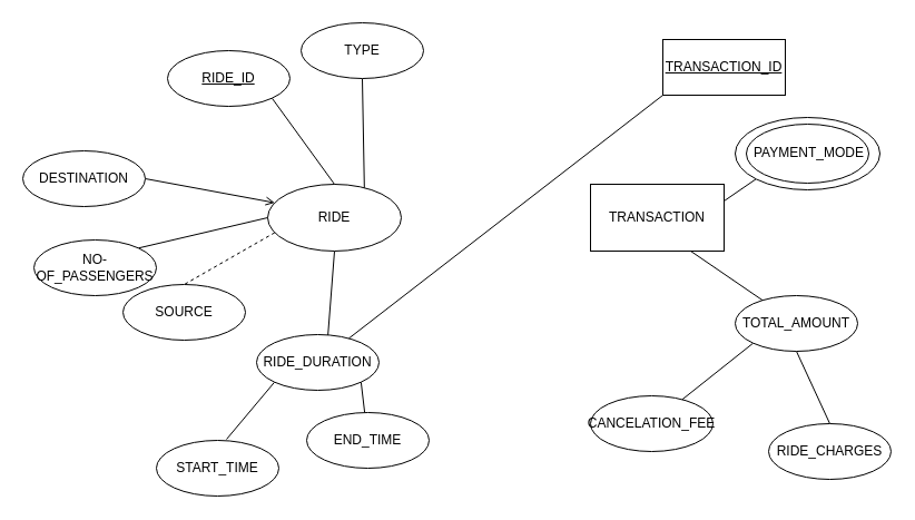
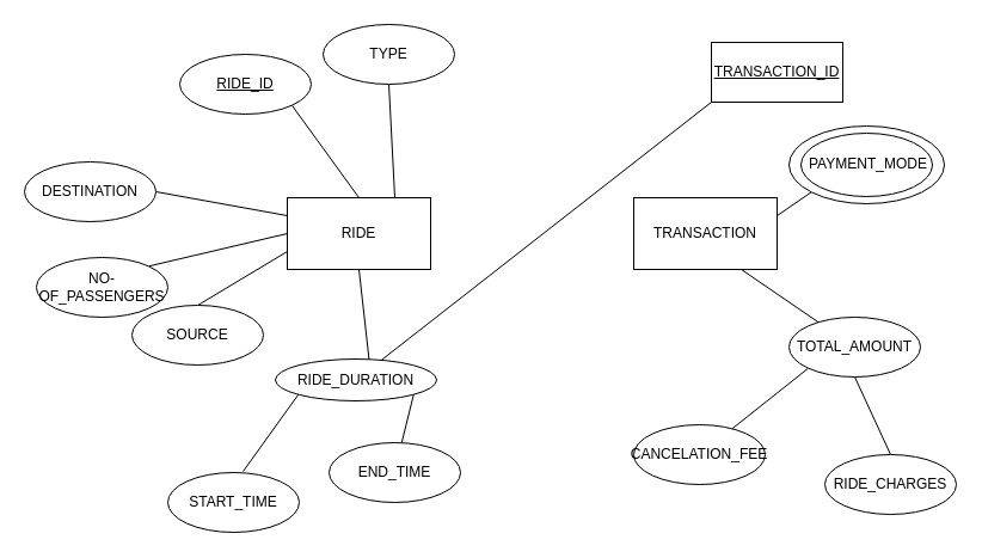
- <mxCell id="16" style="edgeStyle=none;rounded=0;orthogonalLoop=1;jettySize=auto;html=1;exitX=1;exitY=0.5;exitDx=0;exitDy=0;entryX=0;entryY=0.25;entryDx=0;entryDy=0;endArrow=open;endFill=0;" parent="1" source="17" target="4" edge="1"><mxGeometry relative="1" as="geometry" /></mxCell>
+ <mxCell id="16" style="edgeStyle=none;rounded=0;orthogonalLoop=1;jettySize=auto;html=1;exitX=1;exitY=0.5;exitDx=0;exitDy=0;entryX=0;entryY=0.25;entryDx=0;entryDy=0;endArrow=none;endFill=0;" parent="1" source="17" target="4" edge="1"><mxGeometry relative="1" as="geometry" /></mxCell>
- <mxCell id="4" value="RIDE" style="ellipse;whiteSpace=wrap;html=1;" parent="1" vertex="1"><mxGeometry x="240" y="165" width="120" height="60" as="geometry" /></mxCell>
+ <mxCell id="4" value="RIDE" style="rounded=0;whiteSpace=wrap;html=1;" parent="1" vertex="1"><mxGeometry x="240" y="165" width="120" height="60" as="geometry" /></mxCell>
- <mxCell id="2" style="edgeStyle=none;rounded=0;orthogonalLoop=1;jettySize=auto;html=1;exitX=0;exitY=0.75;exitDx=0;exitDy=0;entryX=0.5;entryY=0;entryDx=0;entryDy=0;endArrow=none;endFill=0;dashed=1;" parent="1" source="4" target="18" edge="1"><mxGeometry relative="1" as="geometry" /></mxCell>
+ <mxCell id="2" style="edgeStyle=none;rounded=0;orthogonalLoop=1;jettySize=auto;html=1;exitX=0;exitY=0.75;exitDx=0;exitDy=0;entryX=0.5;entryY=0;entryDx=0;entryDy=0;endArrow=none;endFill=0;" parent="1" source="4" target="18" edge="1"><mxGeometry relative="1" as="geometry" /></mxCell>
- <mxCell id="21" value="RIDE_DURATION" style="ellipse;whiteSpace=wrap;html=1;" parent="1" vertex="1"><mxGeometry x="230" y="300" width="110" height="50" as="geometry" /></mxCell>
+ <mxCell id="21" value="RIDE_DURATION" style="ellipse;whiteSpace=wrap;html=1;" parent="1" vertex="1"><mxGeometry x="230" y="300" width="135" height="35" as="geometry" /></mxCell>
